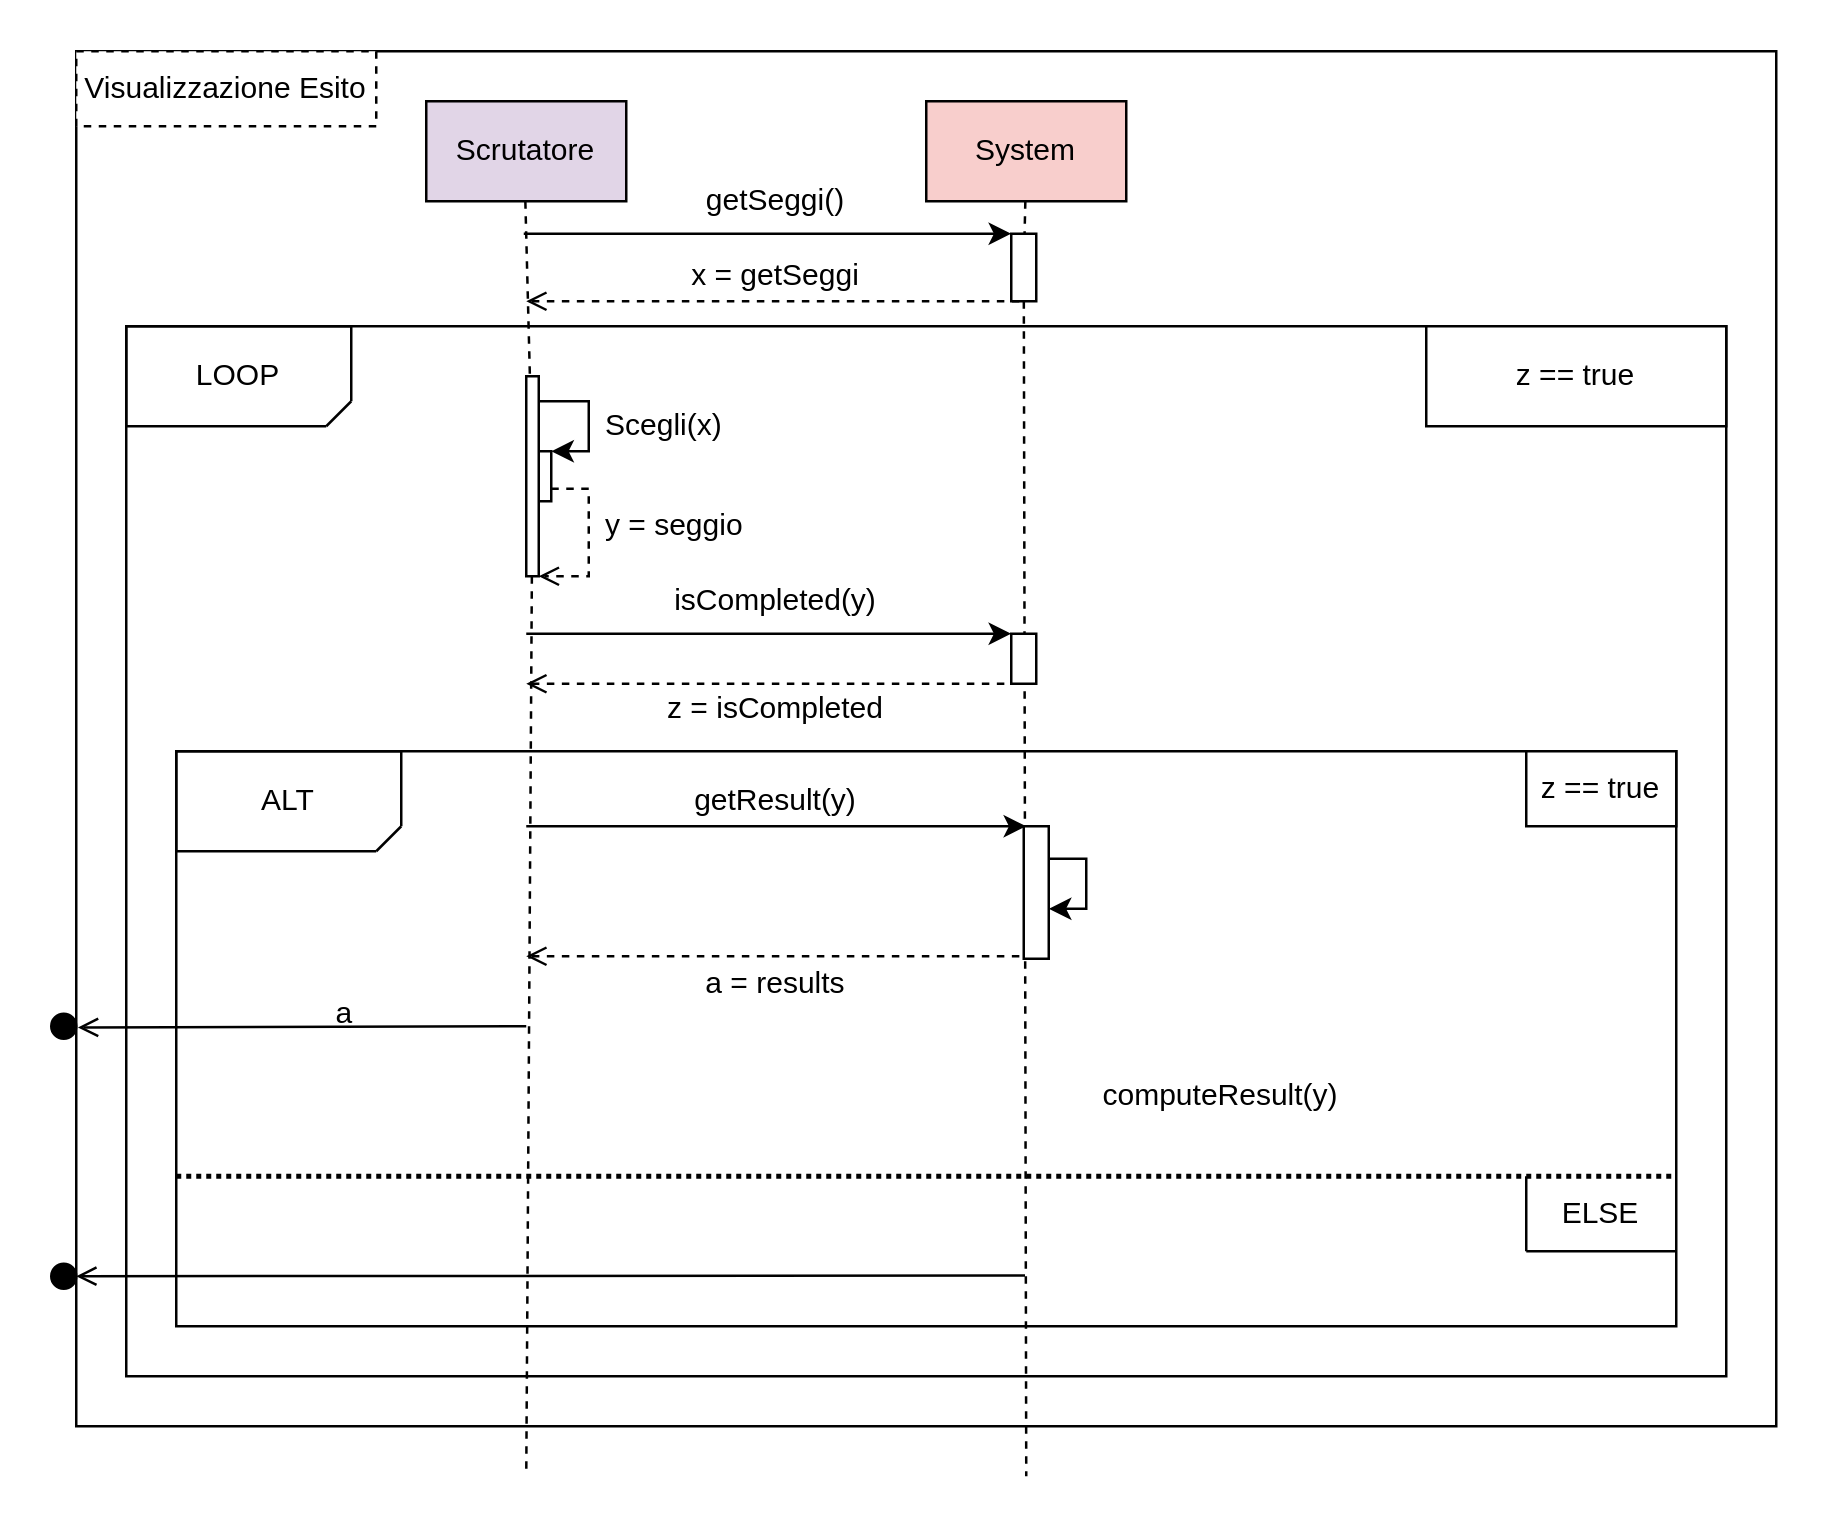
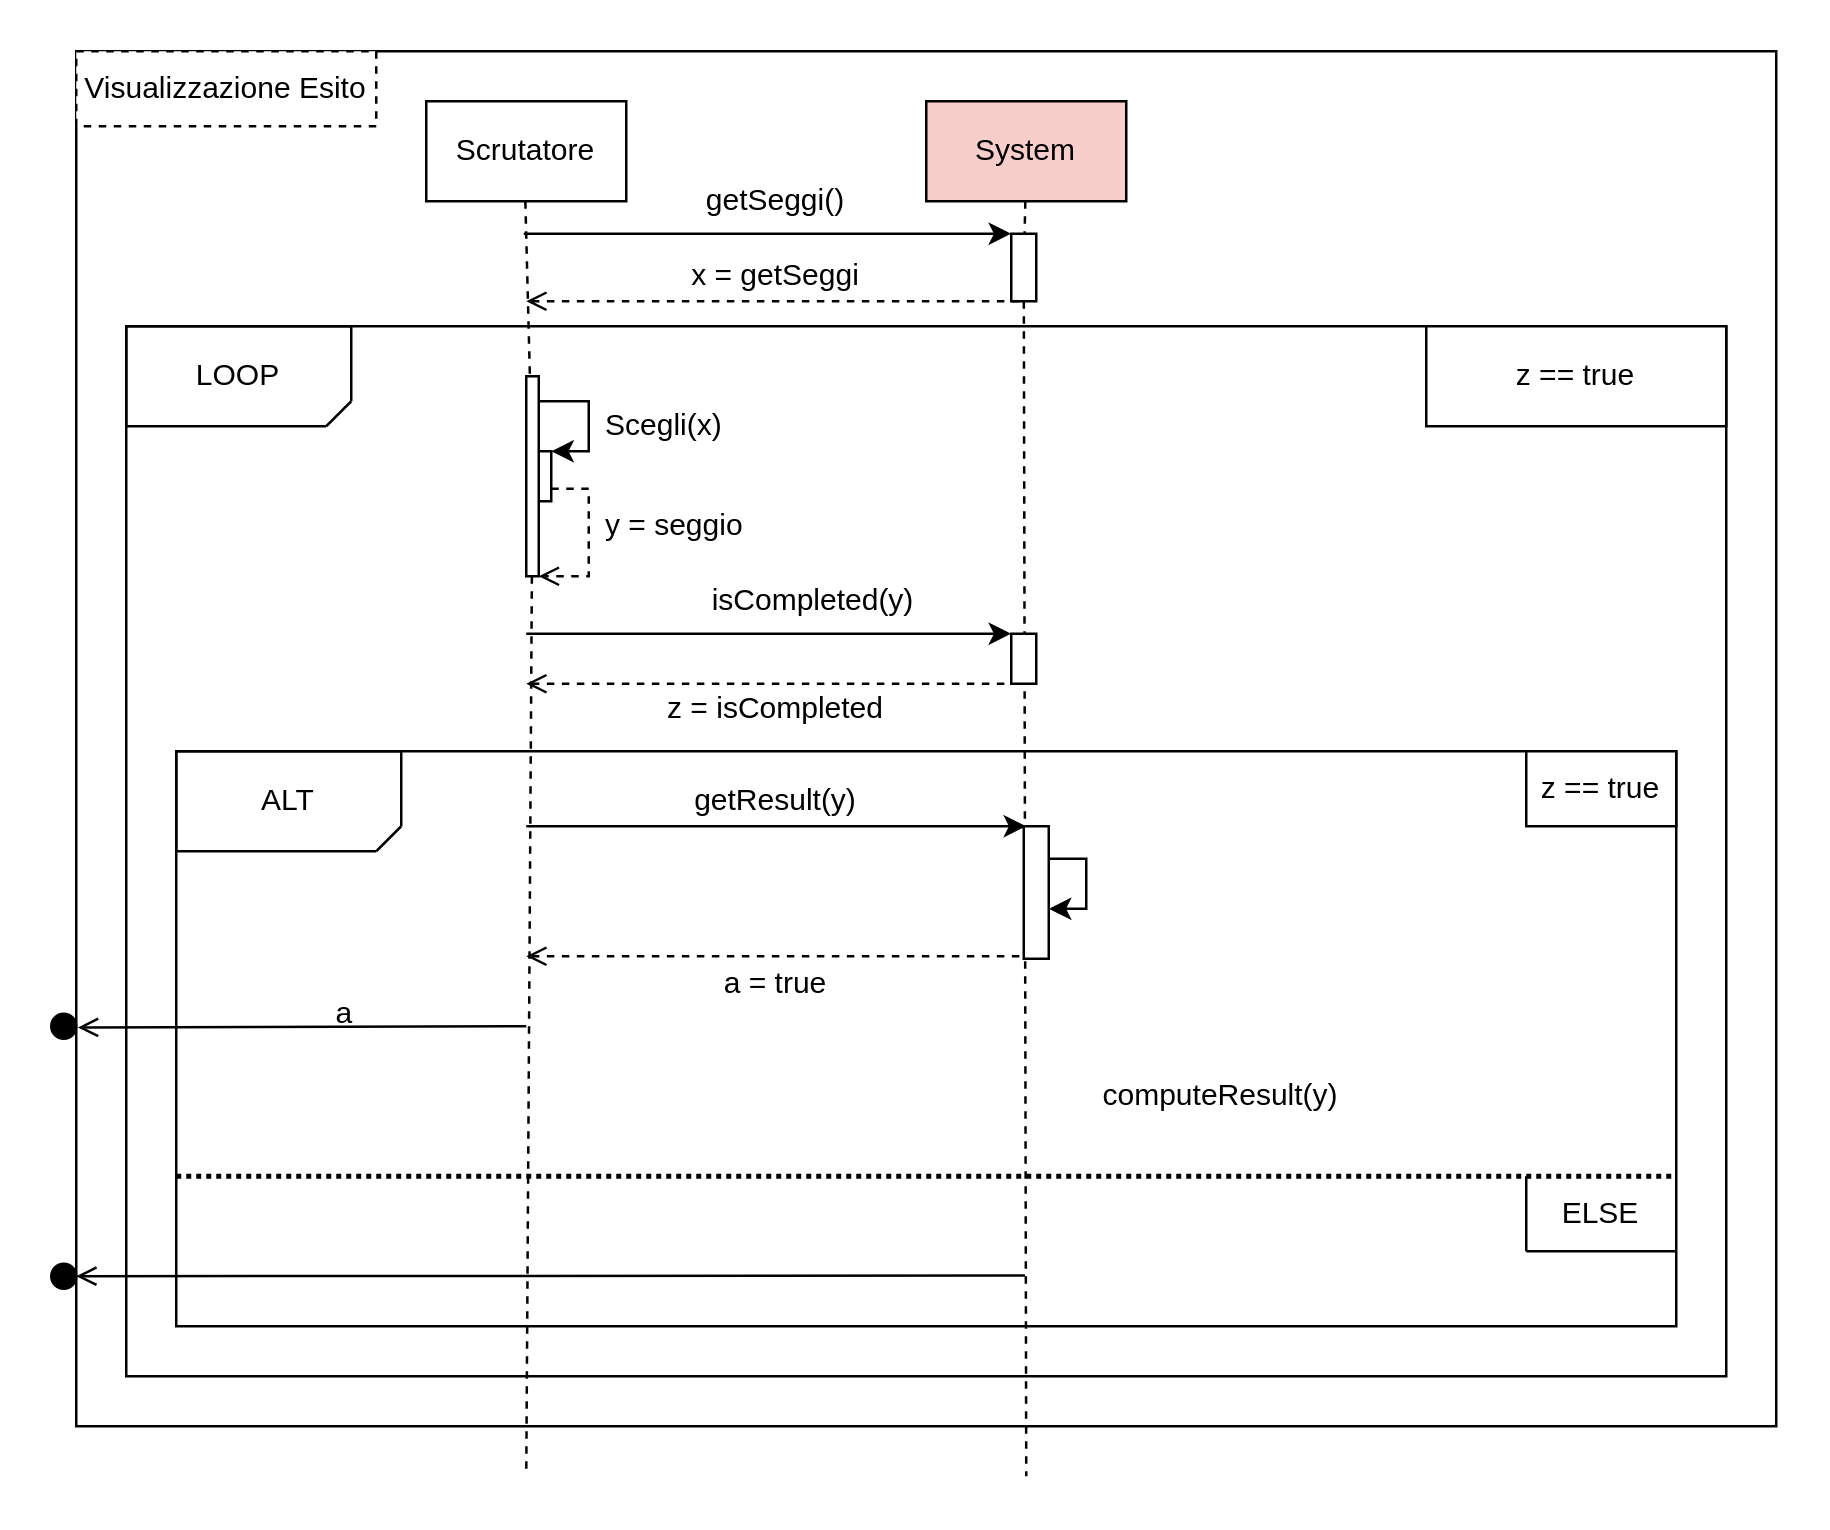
- <mxCell id="7" value="Scrutatore" style="rounded=0;whiteSpace=wrap;html=1;fillColor=#e1d5e7;" parent="1" vertex="1"><mxGeometry x="170" y="40" width="80" height="40" as="geometry" /></mxCell>
+ <mxCell id="7" value="Scrutatore" style="rounded=0;whiteSpace=wrap;html=1;" parent="1" vertex="1"><mxGeometry x="170" y="40" width="80" height="40" as="geometry" /></mxCell>
- <mxCell id="29" value="isCompleted(y)" style="text;html=1;strokeColor=none;fillColor=none;align=center;verticalAlign=middle;whiteSpace=wrap;rounded=0;" parent="1" vertex="1"><mxGeometry x="280" y="230" width="60" height="20" as="geometry" /></mxCell>
+ <mxCell id="29" value="isCompleted(y)" style="text;html=1;strokeColor=none;fillColor=none;align=center;verticalAlign=middle;whiteSpace=wrap;rounded=0;" parent="1" vertex="1"><mxGeometry x="295" y="230" width="60" height="20" as="geometry" /></mxCell>
- <mxCell id="46" value="a = results" style="text;html=1;strokeColor=none;fillColor=none;align=center;verticalAlign=middle;whiteSpace=wrap;rounded=0;" parent="1" vertex="1"><mxGeometry x="280" y="383" width="60" height="20" as="geometry" /></mxCell>
+ <mxCell id="46" value="a = true" style="text;html=1;strokeColor=none;fillColor=none;align=center;verticalAlign=middle;whiteSpace=wrap;rounded=0;" parent="1" vertex="1"><mxGeometry x="280" y="383" width="60" height="20" as="geometry" /></mxCell>
